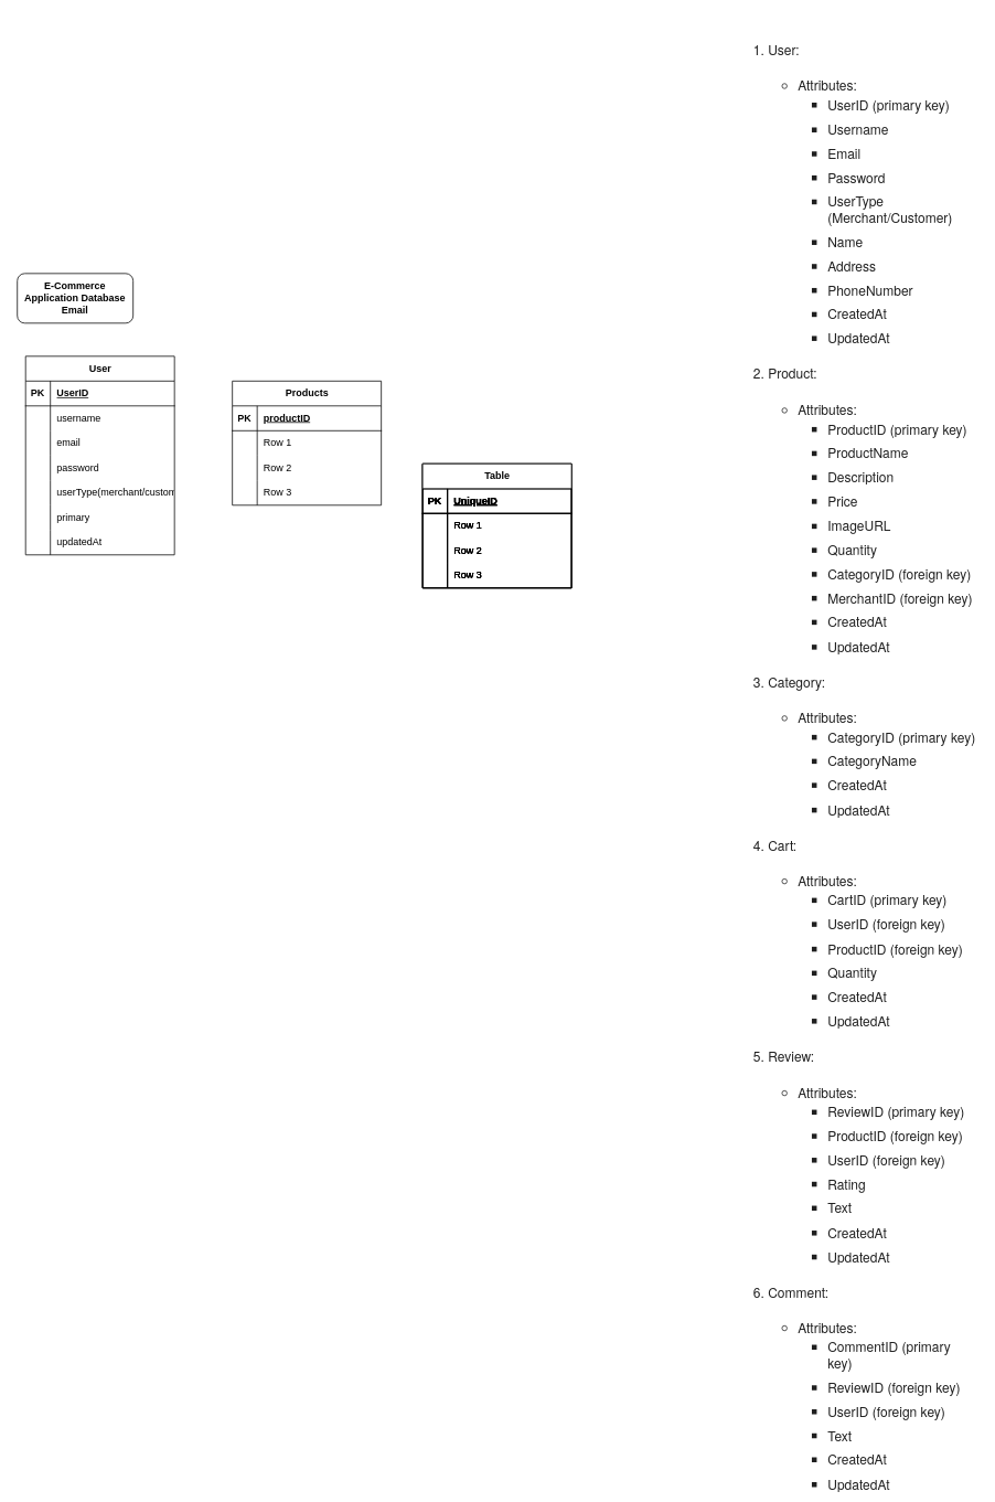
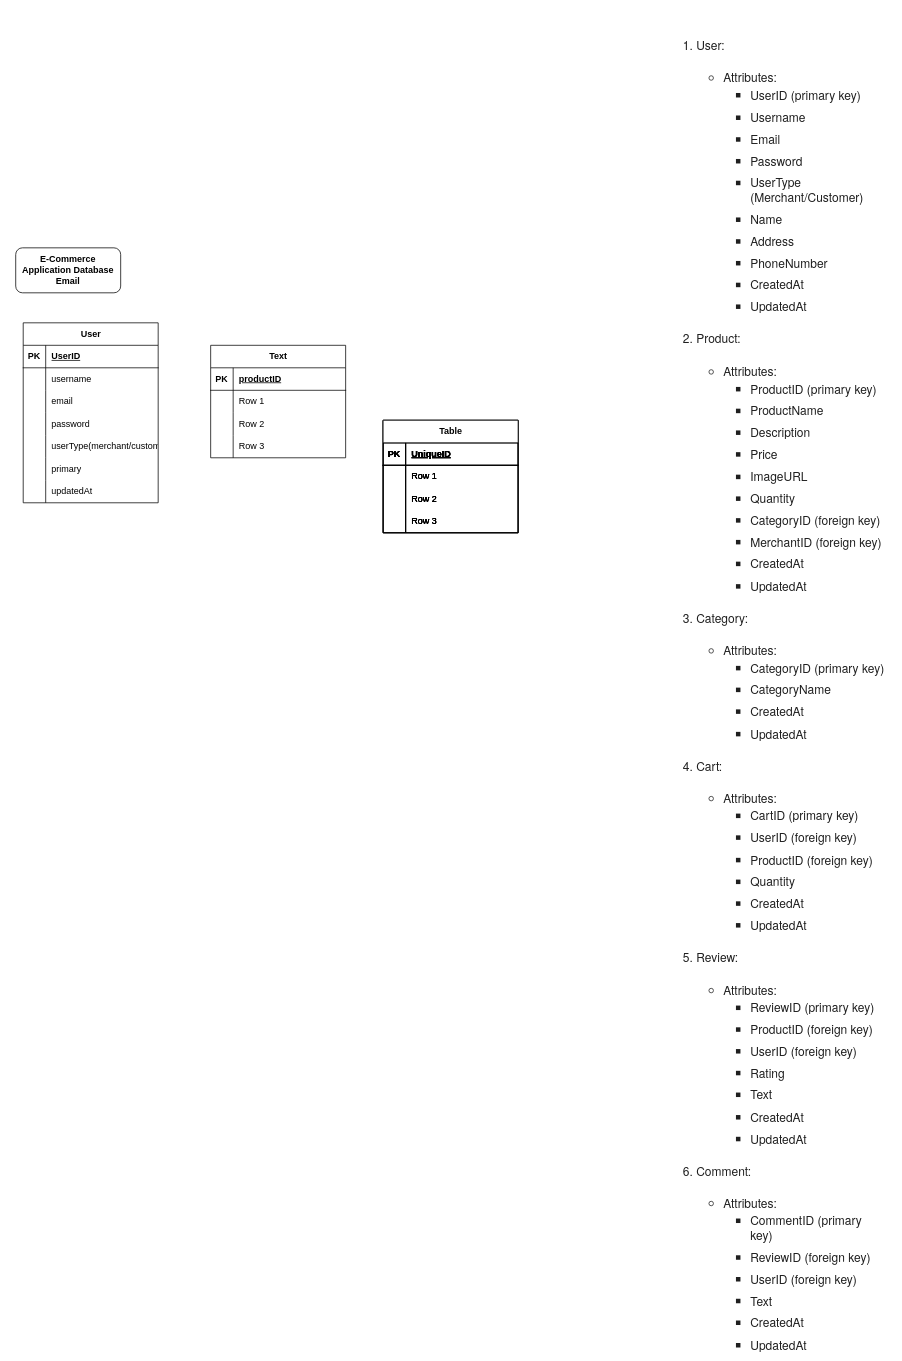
- <mxCell id="56" value="Products" style="shape=table;startSize=30;container=1;collapsible=1;childLayout=tableLayout;fixedRows=1;rowLines=0;fontStyle=1;align=center;resizeLast=1;html=1;" vertex="1" parent="1"><mxGeometry x="280" y="460" width="180" height="150" as="geometry" /></mxCell>
+ <mxCell id="56" value="Text" style="shape=table;startSize=30;container=1;collapsible=1;childLayout=tableLayout;fixedRows=1;rowLines=0;fontStyle=1;align=center;resizeLast=1;html=1;" vertex="1" parent="1"><mxGeometry x="280" y="460" width="180" height="150" as="geometry" /></mxCell>
